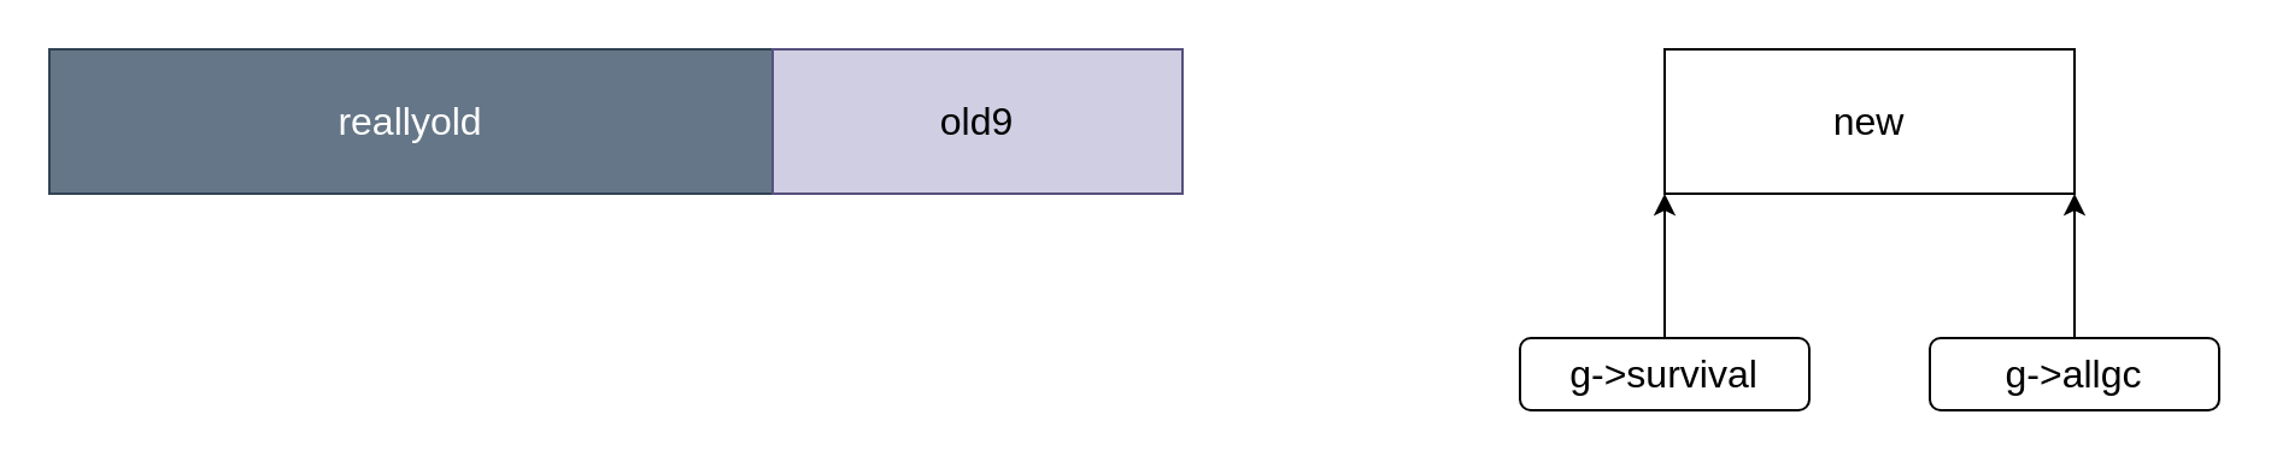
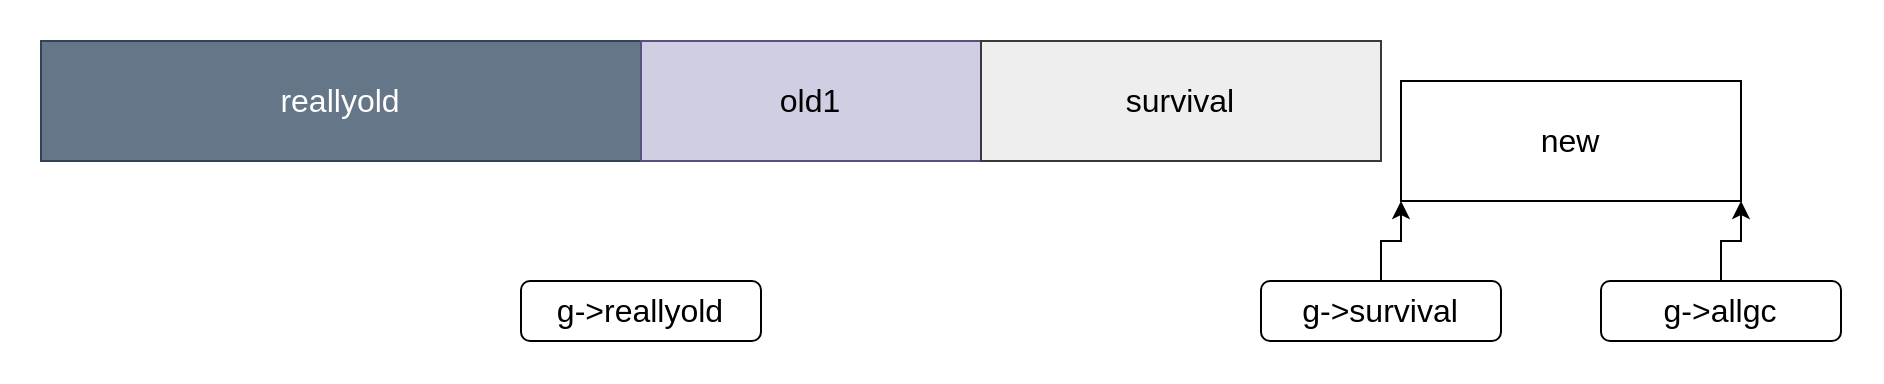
- <mxCell id="3" value="&lt;font style=&quot;font-size: 16px;&quot;&gt;old9&lt;/font&gt;" style="rounded=0;whiteSpace=wrap;html=1;fillColor=#d0cee2;strokeColor=#56517e;" vertex="1" parent="1"><mxGeometry x="320" y="20" width="170" height="60" as="geometry" /></mxCell>
+ <mxCell id="3" value="&lt;font style=&quot;font-size: 16px;&quot;&gt;old1&lt;/font&gt;" style="rounded=0;whiteSpace=wrap;html=1;fillColor=#d0cee2;strokeColor=#56517e;" vertex="1" parent="1"><mxGeometry x="320" y="20" width="170" height="60" as="geometry" /></mxCell>
+ <mxCell id="4" value="&lt;span style=&quot;font-size: 16px;&quot;&gt;survival&lt;/span&gt;" style="rounded=0;whiteSpace=wrap;html=1;fillColor=#eeeeee;strokeColor=#36393d;" vertex="1" parent="1"><mxGeometry x="490" y="20" width="200" height="60" as="geometry" /></mxCell>
- <mxCell id="5" value="&lt;span style=&quot;font-size: 16px;&quot;&gt;new&lt;/span&gt;" style="rounded=0;whiteSpace=wrap;html=1;" vertex="1" parent="1"><mxGeometry x="690" y="20" width="170" height="60" as="geometry" /></mxCell>
+ <mxCell id="5" value="&lt;span style=&quot;font-size: 16px;&quot;&gt;new&lt;/span&gt;" style="rounded=0;whiteSpace=wrap;html=1;" vertex="1" parent="1"><mxGeometry x="700" y="40" width="170" height="60" as="geometry" /></mxCell>
+ <mxCell id="6" value="&lt;font style=&quot;font-size: 16px;&quot;&gt;g-&amp;gt;reallyold&lt;/font&gt;" style="rounded=1;whiteSpace=wrap;html=1;" vertex="1" parent="1"><mxGeometry x="260" y="140" width="120" height="30" as="geometry" /></mxCell>
